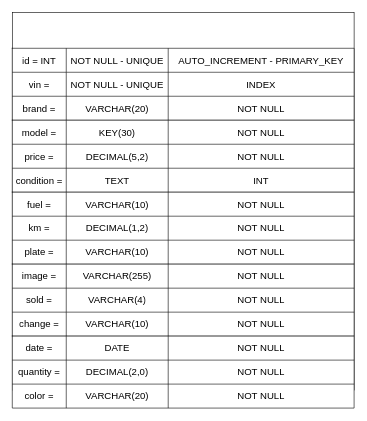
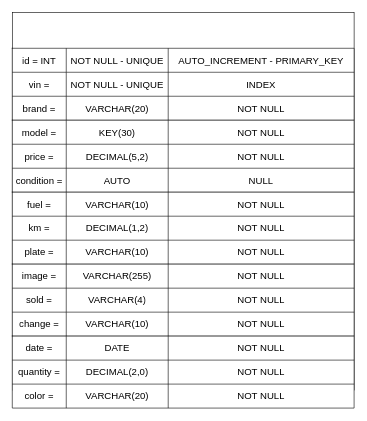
- <mxCell id="27" value="TEXT" style="shape=partialRectangle;html=1;whiteSpace=wrap;connectable=0;strokeColor=inherit;overflow=hidden;fillColor=none;top=0;left=0;bottom=0;right=0;pointerEvents=1;fontSize=16;" vertex="1" parent="25"><mxGeometry x="90" width="170" height="40" as="geometry"><mxRectangle width="170" height="40" as="alternateBounds" /></mxGeometry></mxCell>
+ <mxCell id="27" value="AUTO" style="shape=partialRectangle;html=1;whiteSpace=wrap;connectable=0;strokeColor=inherit;overflow=hidden;fillColor=none;top=0;left=0;bottom=0;right=0;pointerEvents=1;fontSize=16;" vertex="1" parent="25"><mxGeometry x="90" width="170" height="40" as="geometry"><mxRectangle width="170" height="40" as="alternateBounds" /></mxGeometry></mxCell>
- <mxCell id="28" value="INT" style="shape=partialRectangle;html=1;whiteSpace=wrap;connectable=0;strokeColor=inherit;overflow=hidden;fillColor=none;top=0;left=0;bottom=0;right=0;pointerEvents=1;fontSize=16;" vertex="1" parent="25"><mxGeometry x="260" width="310" height="40" as="geometry"><mxRectangle width="310" height="40" as="alternateBounds" /></mxGeometry></mxCell>
+ <mxCell id="28" value="NULL" style="shape=partialRectangle;html=1;whiteSpace=wrap;connectable=0;strokeColor=inherit;overflow=hidden;fillColor=none;top=0;left=0;bottom=0;right=0;pointerEvents=1;fontSize=16;" vertex="1" parent="25"><mxGeometry x="260" width="310" height="40" as="geometry"><mxRectangle width="310" height="40" as="alternateBounds" /></mxGeometry></mxCell>
